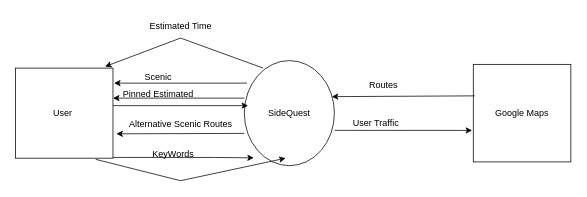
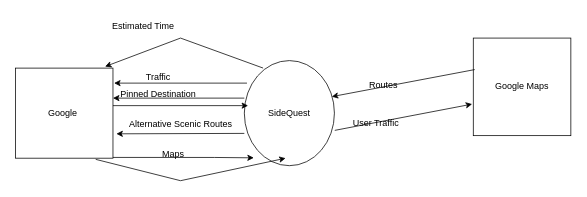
- <mxCell id="15" value="Estimated Time" style="text;html=1;align=center;verticalAlign=middle;resizable=0;points=[];autosize=1;strokeColor=none;fillColor=none;" vertex="1" parent="1"><mxGeometry x="185" y="20" width="110" height="30" as="geometry" /></mxCell>
+ <mxCell id="15" value="Estimated Time" style="text;html=1;align=center;verticalAlign=middle;resizable=0;points=[];autosize=1;strokeColor=none;fillColor=none;" vertex="1" parent="1"><mxGeometry x="135" y="20" width="110" height="30" as="geometry" /></mxCell>
- <mxCell id="6" value="Scenic" style="text;html=1;align=center;verticalAlign=middle;resizable=0;points=[];autosize=1;strokeColor=none;fillColor=none;" vertex="1" parent="1"><mxGeometry x="180" y="88" width="60" height="30" as="geometry" /></mxCell>
+ <mxCell id="6" value="Traffic" style="text;html=1;align=center;verticalAlign=middle;resizable=0;points=[];autosize=1;strokeColor=none;fillColor=none;" vertex="1" parent="1"><mxGeometry x="180" y="88" width="60" height="30" as="geometry" /></mxCell>
- <mxCell id="8" value="Pinned Estimated" style="text;html=1;align=center;verticalAlign=middle;resizable=0;points=[];autosize=1;strokeColor=none;fillColor=none;" vertex="1" parent="1"><mxGeometry x="150" y="110" width="120" height="30" as="geometry" /></mxCell>
+ <mxCell id="8" value="Pinned Destination" style="text;html=1;align=center;verticalAlign=middle;resizable=0;points=[];autosize=1;strokeColor=none;fillColor=none;" vertex="1" parent="1"><mxGeometry x="150" y="110" width="120" height="30" as="geometry" /></mxCell>
- <mxCell id="3" value="User&amp;nbsp;" style="rounded=0;whiteSpace=wrap;html=1;" vertex="1" parent="1"><mxGeometry x="20" y="90" width="130" height="120" as="geometry" /></mxCell>
+ <mxCell id="3" value="Google&amp;nbsp;" style="rounded=0;whiteSpace=wrap;html=1;" vertex="1" parent="1"><mxGeometry x="20" y="90" width="130" height="120" as="geometry" /></mxCell>
- <mxCell id="4" value="Google Maps" style="whiteSpace=wrap;html=1;aspect=fixed;" vertex="1" parent="1"><mxGeometry x="630" y="85" width="130" height="130" as="geometry" /></mxCell>
+ <mxCell id="4" value="Google Maps" style="whiteSpace=wrap;html=1;aspect=fixed;" vertex="1" parent="1"><mxGeometry x="630" y="50" width="130" height="130" as="geometry" /></mxCell>
- <mxCell id="11" value="KeyWords" style="text;html=1;align=center;verticalAlign=middle;resizable=0;points=[];autosize=1;strokeColor=none;fillColor=none;" vertex="1" parent="1"><mxGeometry x="190" y="190" width="80" height="30" as="geometry" /></mxCell>
+ <mxCell id="11" value="Maps" style="text;html=1;align=center;verticalAlign=middle;resizable=0;points=[];autosize=1;strokeColor=none;fillColor=none;" vertex="1" parent="1"><mxGeometry x="190" y="190" width="80" height="30" as="geometry" /></mxCell>
